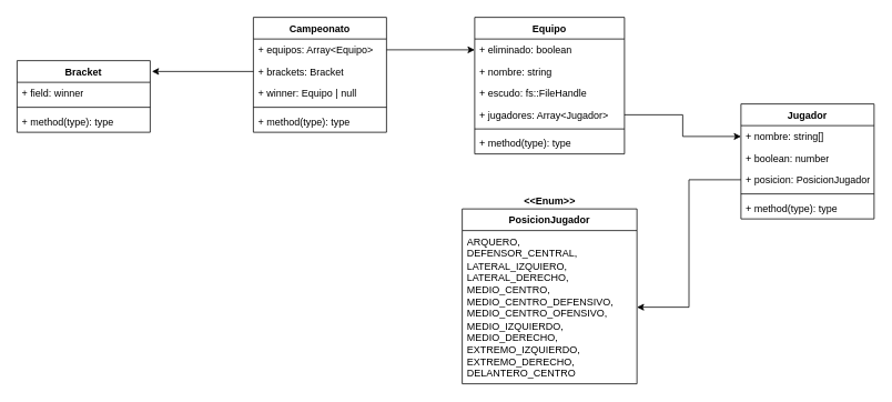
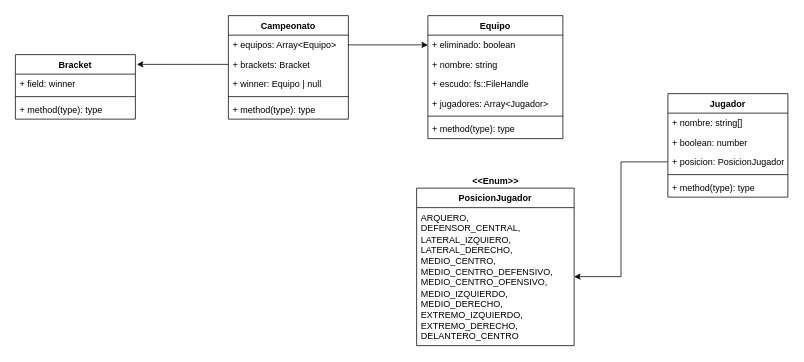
- <mxCell id="27" style="edgeStyle=orthogonalEdgeStyle;rounded=0;orthogonalLoop=1;jettySize=auto;html=1;exitX=1;exitY=0.5;exitDx=0;exitDy=0;entryX=0;entryY=0.5;entryDx=0;entryDy=0;" edge="1" parent="1" source="12" target="22"><mxGeometry relative="1" as="geometry" /></mxCell>
